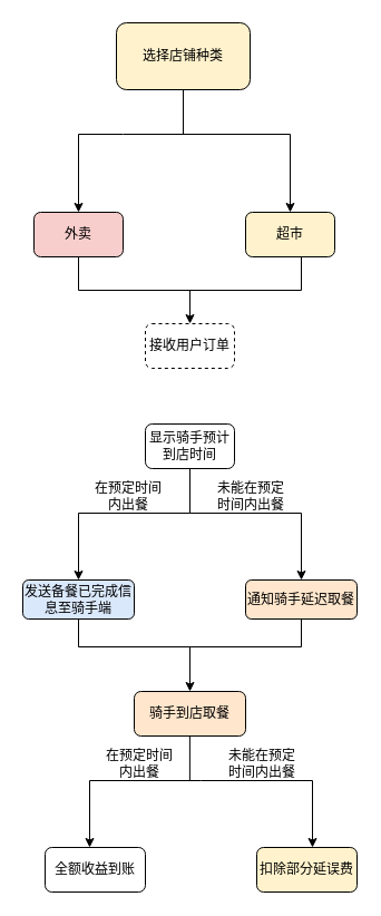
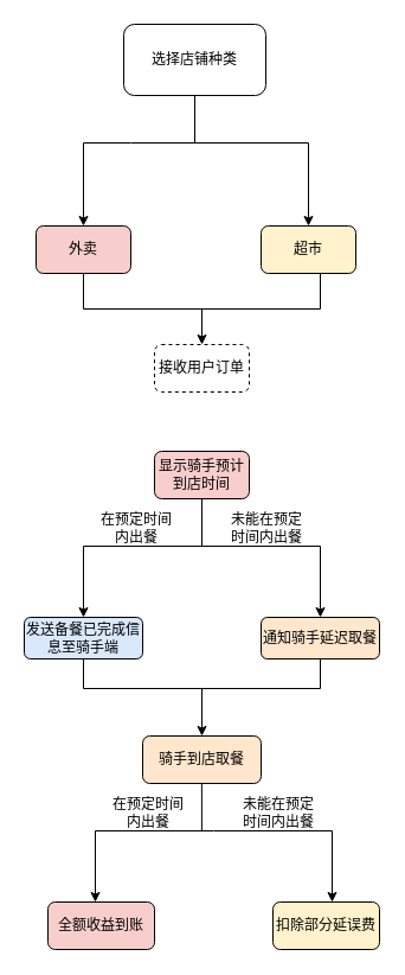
- <mxCell id="2" value="选择店铺种类" style="rounded=1;whiteSpace=wrap;html=1;fillColor=#fff2cc;" vertex="1" parent="1"><mxGeometry x="104" y="20" width="120" height="60" as="geometry" /></mxCell>
+ <mxCell id="2" value="选择店铺种类" style="rounded=1;whiteSpace=wrap;html=1;" vertex="1" parent="1"><mxGeometry x="104" y="20" width="120" height="60" as="geometry" /></mxCell>
- <mxCell id="11" value="显示骑手预计到店时间" style="whiteSpace=wrap;html=1;rounded=1;" vertex="1" parent="1"><mxGeometry x="130" y="380" width="80" height="40" as="geometry" /></mxCell>
+ <mxCell id="11" value="显示骑手预计到店时间" style="whiteSpace=wrap;html=1;rounded=1;fillColor=#f8cecc;" vertex="1" parent="1"><mxGeometry x="130" y="380" width="80" height="40" as="geometry" /></mxCell>
- <mxCell id="26" value="全额收益到账" style="rounded=1;whiteSpace=wrap;html=1;" vertex="1" parent="1"><mxGeometry x="40" y="760" width="90" height="40" as="geometry" /></mxCell>
+ <mxCell id="26" value="全额收益到账" style="rounded=1;whiteSpace=wrap;html=1;fillColor=#f8cecc;" vertex="1" parent="1"><mxGeometry x="40" y="760" width="90" height="40" as="geometry" /></mxCell>
